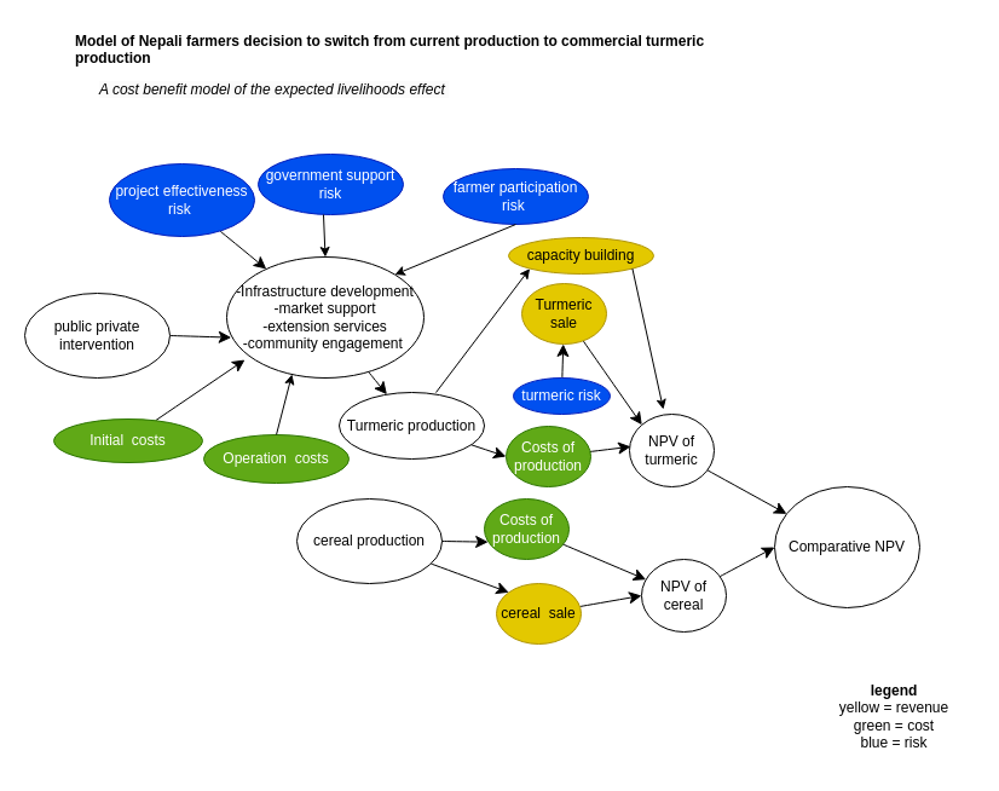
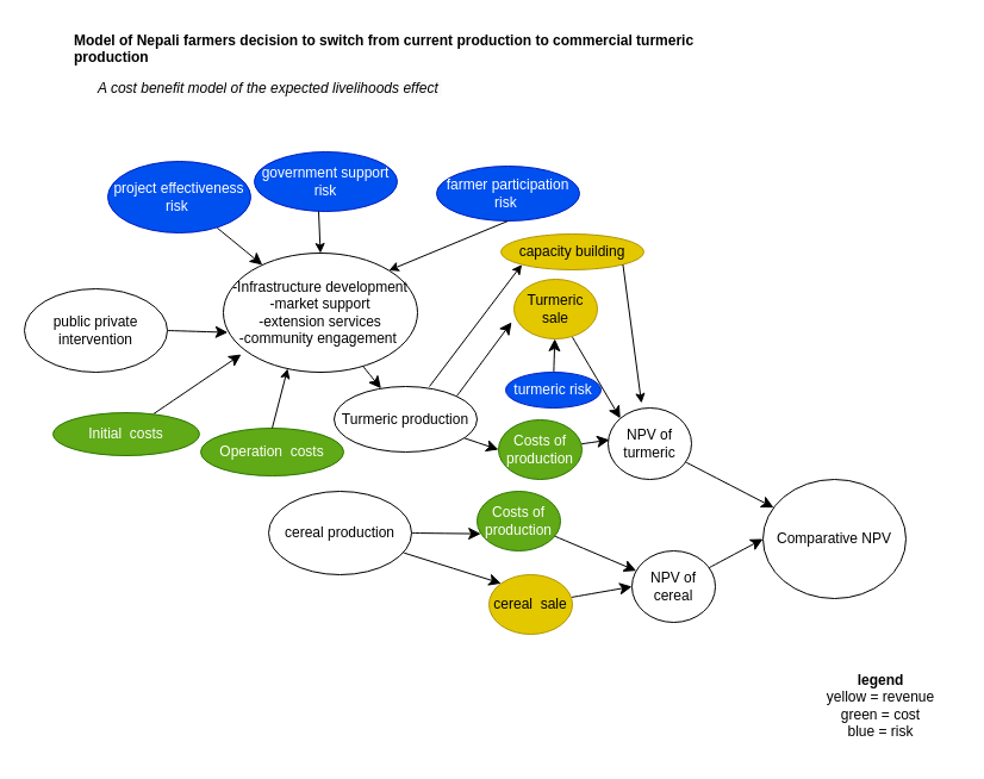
+ <mxCell id="6" style="edgeStyle=none;curved=1;rounded=0;orthogonalLoop=1;jettySize=auto;html=1;exitX=1;exitY=0;exitDx=0;exitDy=0;entryX=-0.029;entryY=0.72;entryDx=0;entryDy=0;fontSize=12;startSize=8;endSize=8;strokeWidth=1;entryPerimeter=0;" parent="1" source="8" target="21" edge="1"><mxGeometry relative="1" as="geometry" /></mxCell>
- <mxCell id="10" value="NPV of turmeric" style="ellipse;whiteSpace=wrap;html=1;fontSize=12;strokeWidth=1;" parent="1" vertex="1"><mxGeometry x="520" y="342" width="70" height="60" as="geometry" /></mxCell>
+ <mxCell id="10" value="NPV of turmeric" style="ellipse;whiteSpace=wrap;html=1;fontSize=12;strokeWidth=1;" parent="1" vertex="1"><mxGeometry x="510" y="342" width="70" height="60" as="geometry" /></mxCell>
- <mxCell id="3" value="cereal production" style="ellipse;whiteSpace=wrap;html=1;fontSize=12;strokeWidth=1;" parent="1" vertex="1"><mxGeometry x="245" y="412" width="120" height="70" as="geometry" /></mxCell>
+ <mxCell id="3" value="cereal production" style="ellipse;whiteSpace=wrap;html=1;fontSize=12;strokeWidth=1;" parent="1" vertex="1"><mxGeometry x="225" y="412" width="120" height="70" as="geometry" /></mxCell>
